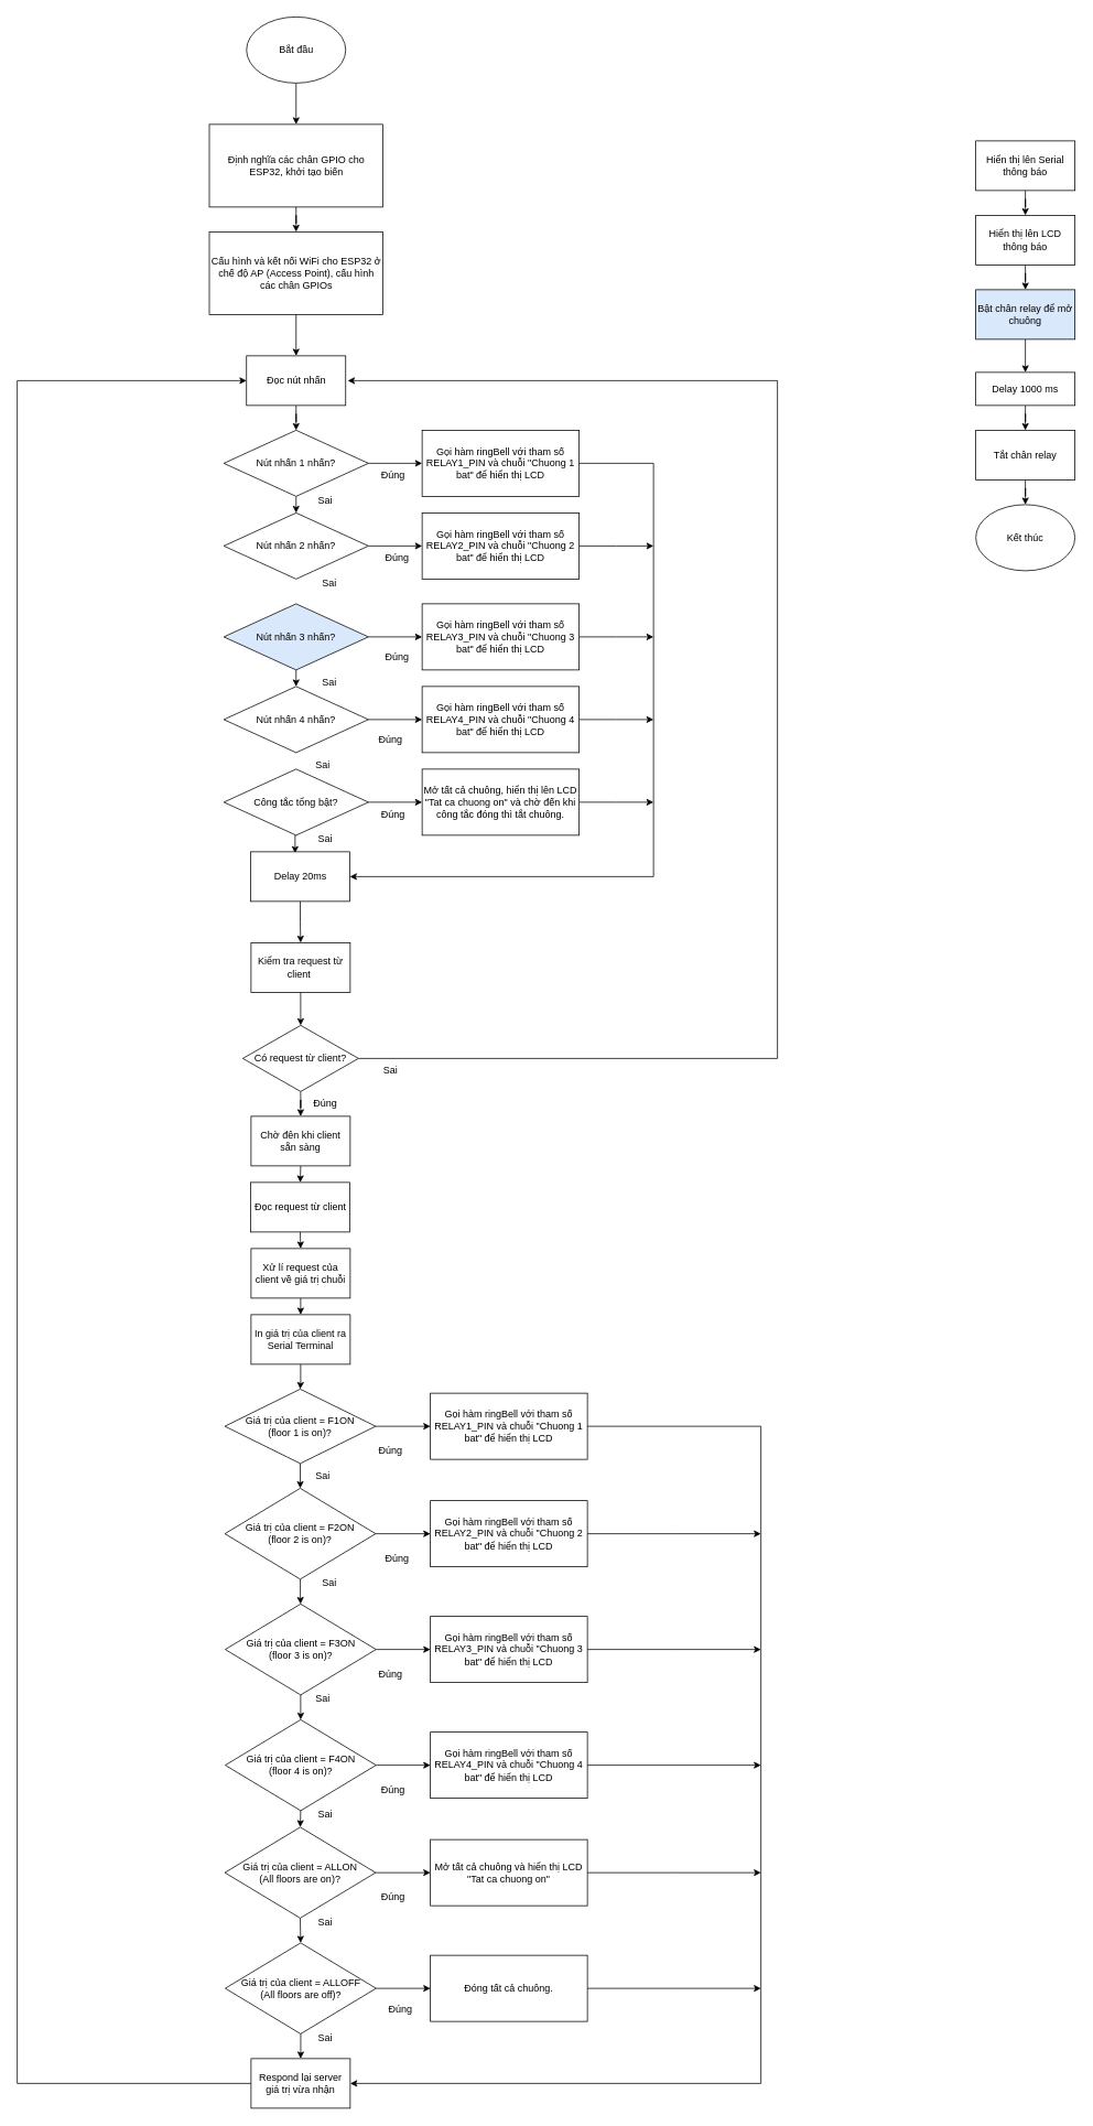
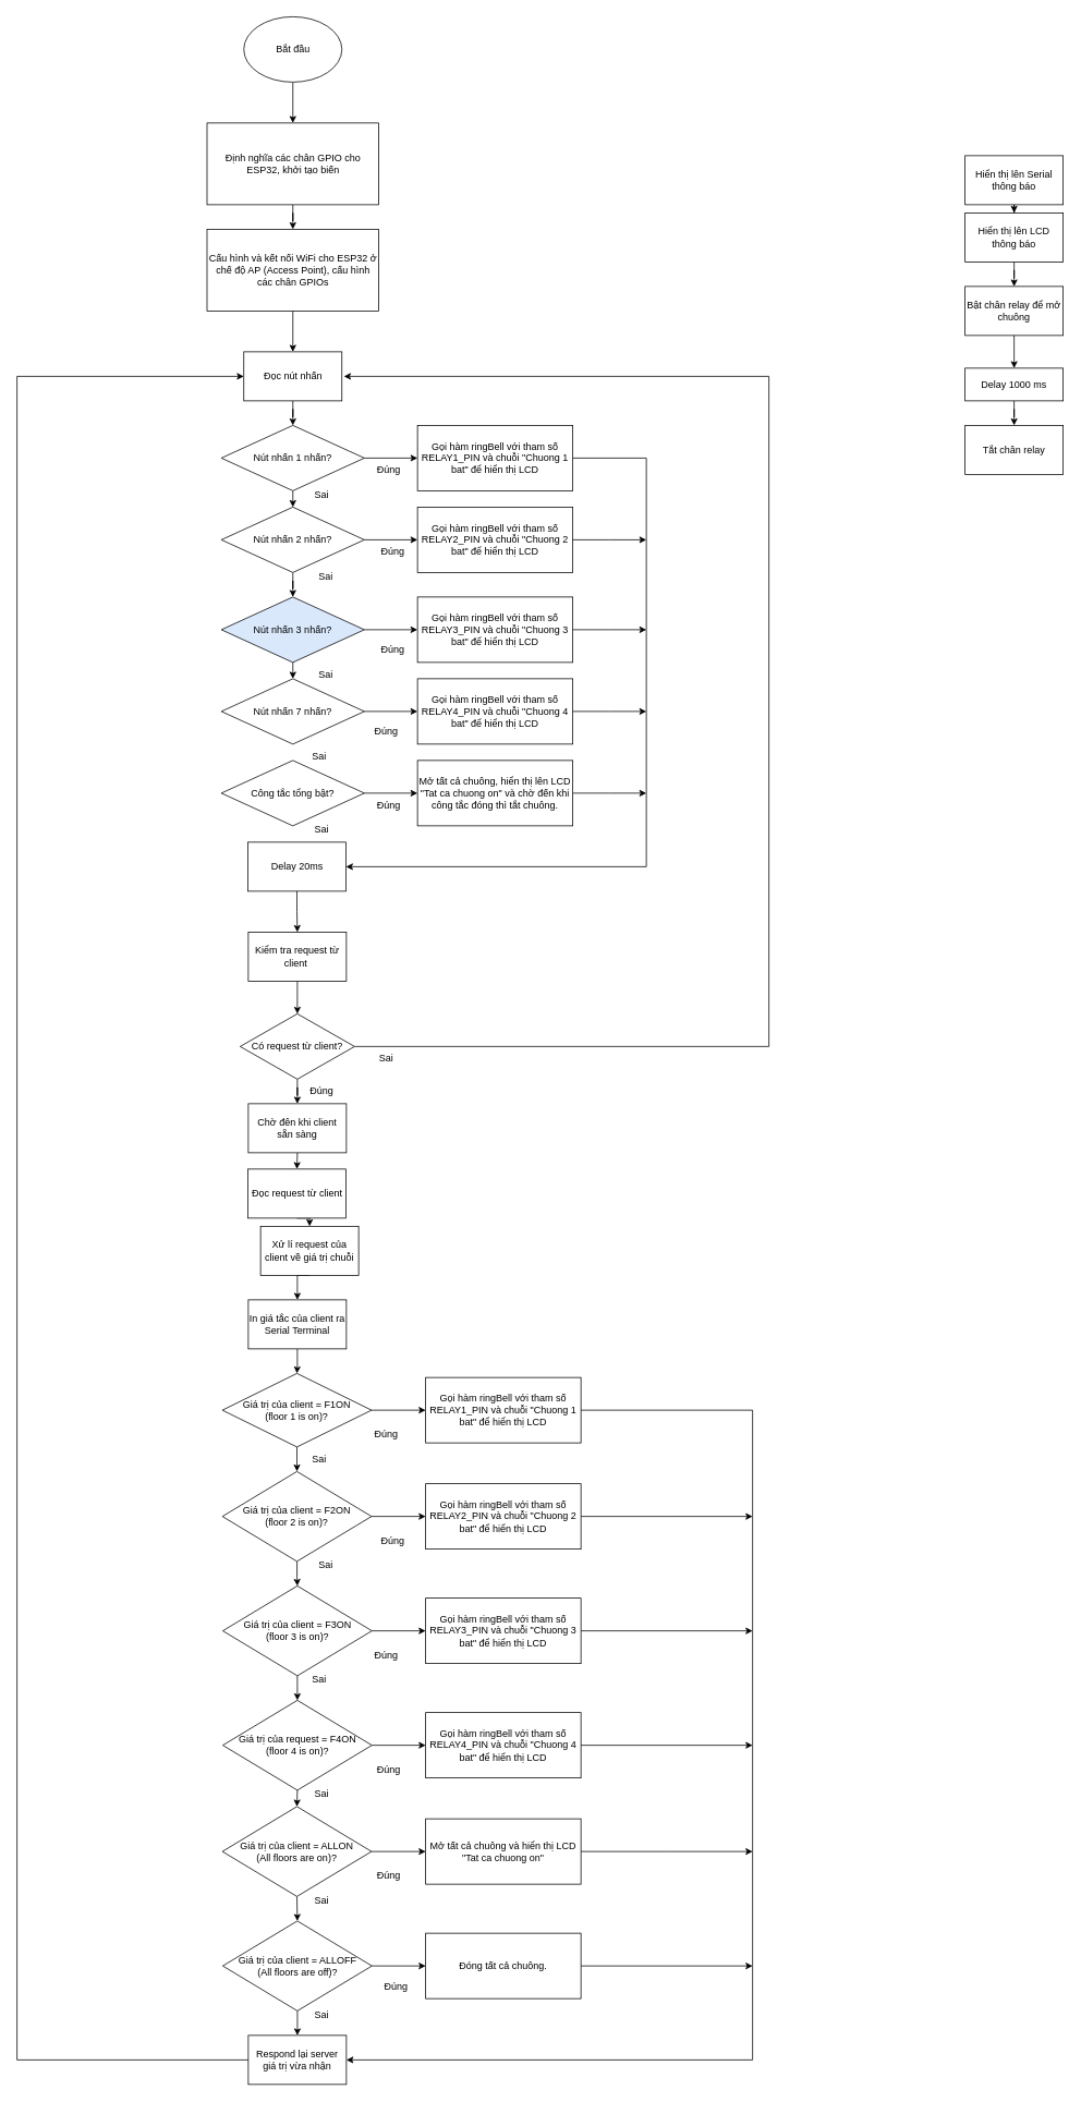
- <mxCell id="106" value="Hiển thị lên Serial thông báo" style="rounded=0;whiteSpace=wrap;html=1;" vertex="1" parent="1"><mxGeometry x="1180" y="170" width="120" height="60" as="geometry" /></mxCell>
+ <mxCell id="106" value="Hiển thị lên Serial thông báo" style="rounded=0;whiteSpace=wrap;html=1;" vertex="1" parent="1"><mxGeometry x="1180" y="190" width="120" height="60" as="geometry" /></mxCell>
- <mxCell id="110" value="Bật chân relay để mở chuông" style="rounded=0;whiteSpace=wrap;html=1;fillColor=#dae8fc;" vertex="1" parent="1"><mxGeometry x="1180" y="350" width="120" height="60" as="geometry" /></mxCell>
+ <mxCell id="110" value="Bật chân relay để mở chuông" style="rounded=0;whiteSpace=wrap;html=1;" vertex="1" parent="1"><mxGeometry x="1180" y="350" width="120" height="60" as="geometry" /></mxCell>
- <mxCell id="113" style="edgeStyle=orthogonalEdgeStyle;rounded=0;orthogonalLoop=1;jettySize=auto;html=1;entryX=0.5;entryY=0;entryDx=0;entryDy=0;" edge="1" parent="1" source="114" target="115"><mxGeometry relative="1" as="geometry" /></mxCell>
- <mxCell id="115" value="Kết thúc" style="ellipse;whiteSpace=wrap;html=1;" vertex="1" parent="1"><mxGeometry x="1180" y="610" width="120" height="80" as="geometry" /></mxCell>
+ <mxCell id="15" style="edgeStyle=orthogonalEdgeStyle;rounded=0;orthogonalLoop=1;jettySize=auto;html=1;exitX=0.5;exitY=1;exitDx=0;exitDy=0;" edge="1" parent="1" source="17" target="20"><mxGeometry relative="1" as="geometry" /></mxCell>
- <mxCell id="22" value="Nút nhấn 4 nhấn?" style="rhombus;whiteSpace=wrap;html=1;" vertex="1" parent="1"><mxGeometry x="270" y="830" width="175" height="80" as="geometry" /></mxCell>
+ <mxCell id="22" value="Nút nhấn 7 nhấn?" style="rhombus;whiteSpace=wrap;html=1;" vertex="1" parent="1"><mxGeometry x="270" y="830" width="175" height="80" as="geometry" /></mxCell>
- <mxCell id="24" style="edgeStyle=orthogonalEdgeStyle;rounded=0;orthogonalLoop=1;jettySize=auto;html=1;exitX=0.5;exitY=1;exitDx=0;exitDy=0;entryX=0.448;entryY=0.029;entryDx=0;entryDy=0;entryPerimeter=0;" edge="1" parent="1" source="25" target="35"><mxGeometry relative="1" as="geometry" /></mxCell>
- <mxCell id="46" value="Xử lí request của client về giá trị chuỗi" style="rounded=0;whiteSpace=wrap;html=1;" vertex="1" parent="1"><mxGeometry x="303" y="1510" width="120" height="60" as="geometry" /></mxCell>
+ <mxCell id="46" value="Xử lí request của client về giá trị chuỗi" style="rounded=0;whiteSpace=wrap;html=1;" vertex="1" parent="1"><mxGeometry x="318" y="1500" width="120" height="60" as="geometry" /></mxCell>
- <mxCell id="48" value="In giá trị của client ra Serial Terminal" style="rounded=0;whiteSpace=wrap;html=1;" vertex="1" parent="1"><mxGeometry x="303" y="1590" width="120" height="60" as="geometry" /></mxCell>
+ <mxCell id="48" value="In giá tắc của client ra Serial Terminal" style="rounded=0;whiteSpace=wrap;html=1;" vertex="1" parent="1"><mxGeometry x="303" y="1590" width="120" height="60" as="geometry" /></mxCell>
- <mxCell id="60" value="Giá trị của client = F4ON &lt;br&gt;(floor 4 is on)?" style="rhombus;whiteSpace=wrap;html=1;" vertex="1" parent="1"><mxGeometry x="271.75" y="2080" width="182.5" height="110" as="geometry" /></mxCell>
+ <mxCell id="60" value="Giá trị của request = F4ON &lt;br&gt;(floor 4 is on)?" style="rhombus;whiteSpace=wrap;html=1;" vertex="1" parent="1"><mxGeometry x="271.75" y="2080" width="182.5" height="110" as="geometry" /></mxCell>
